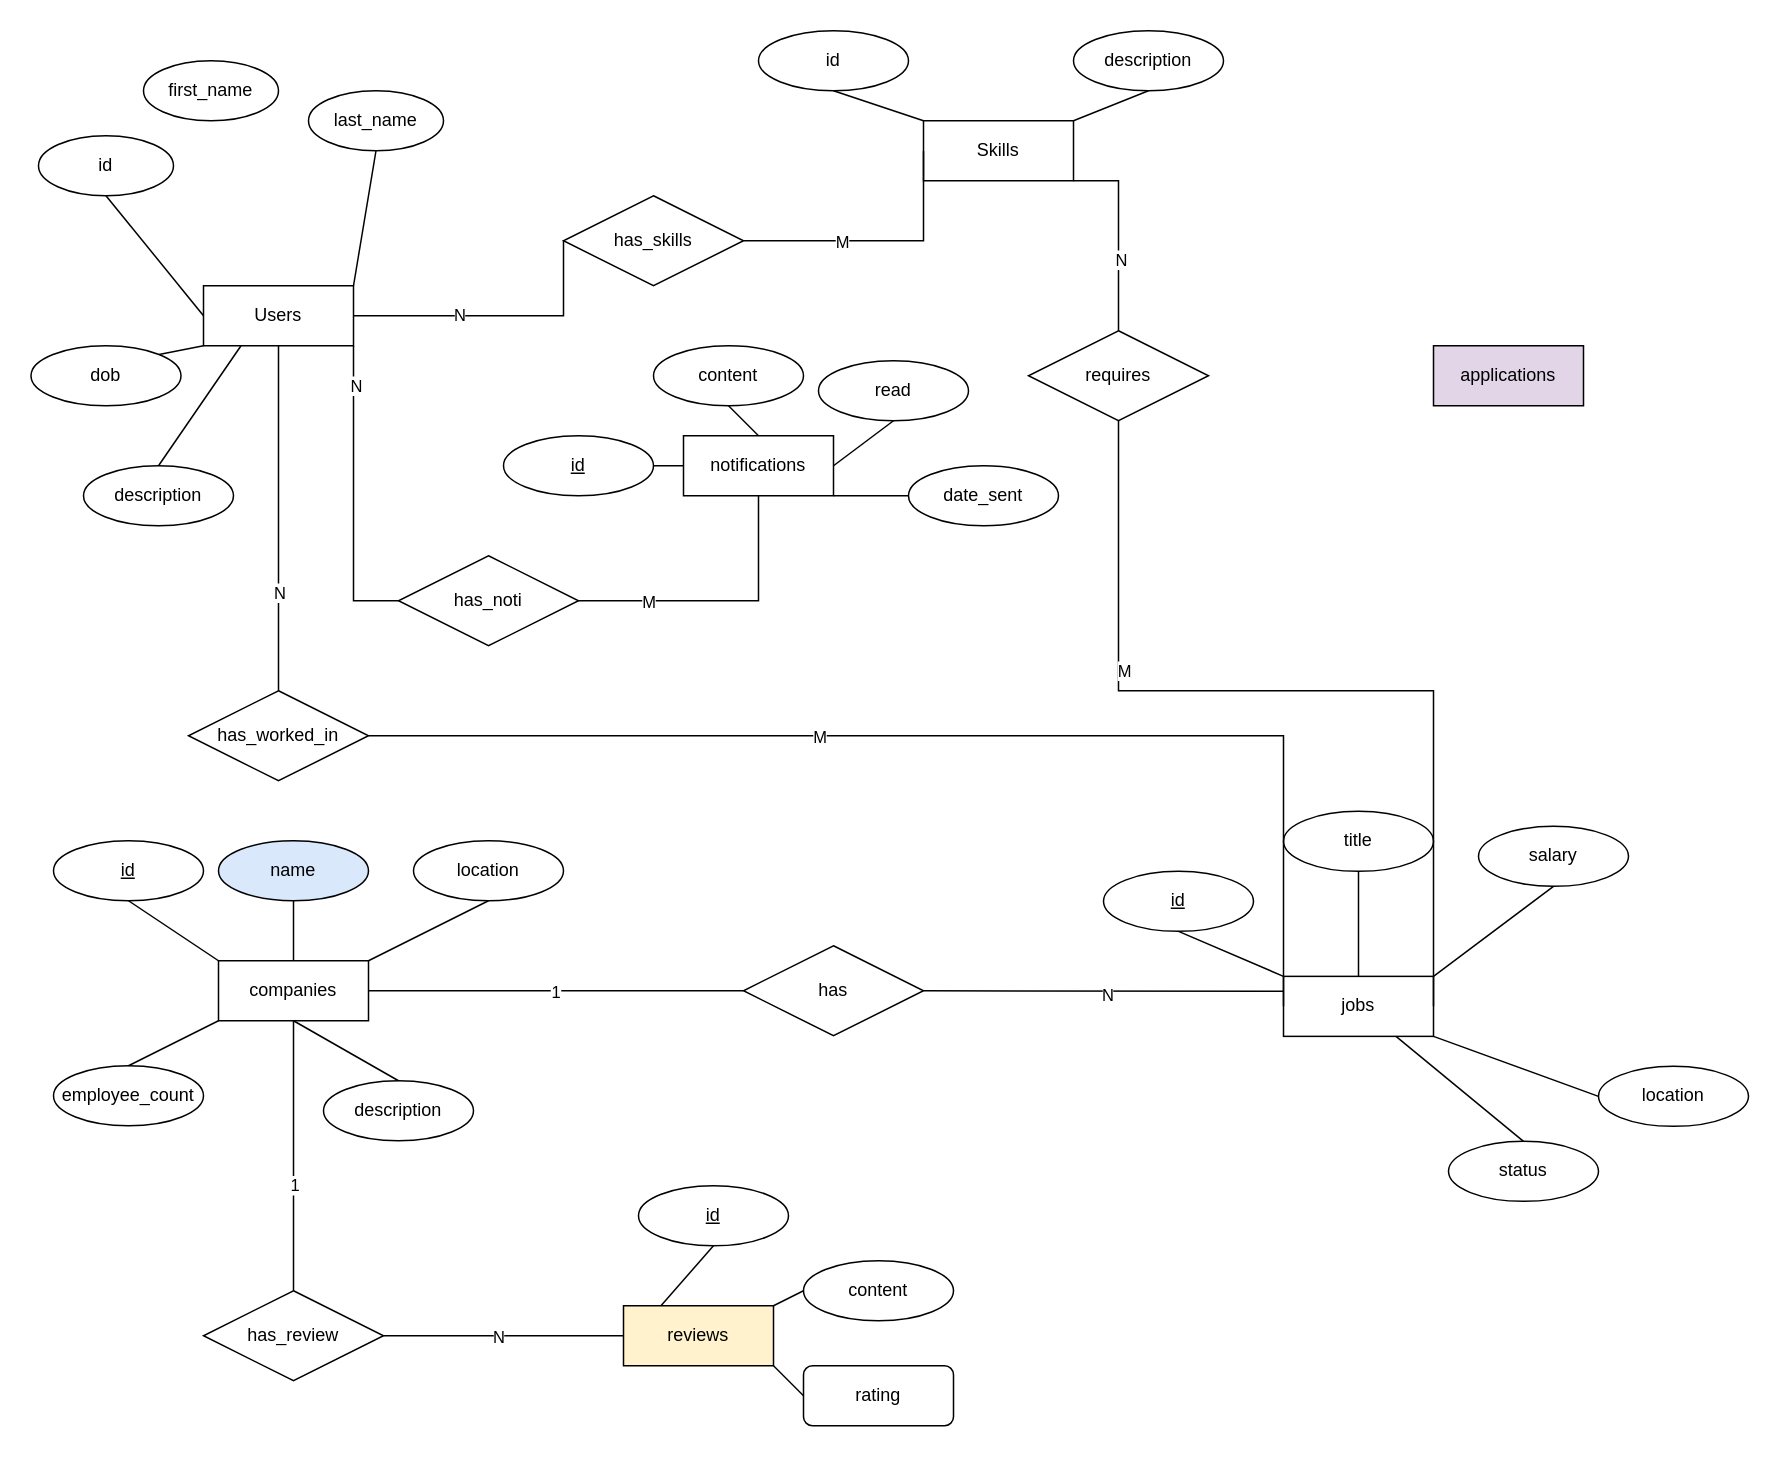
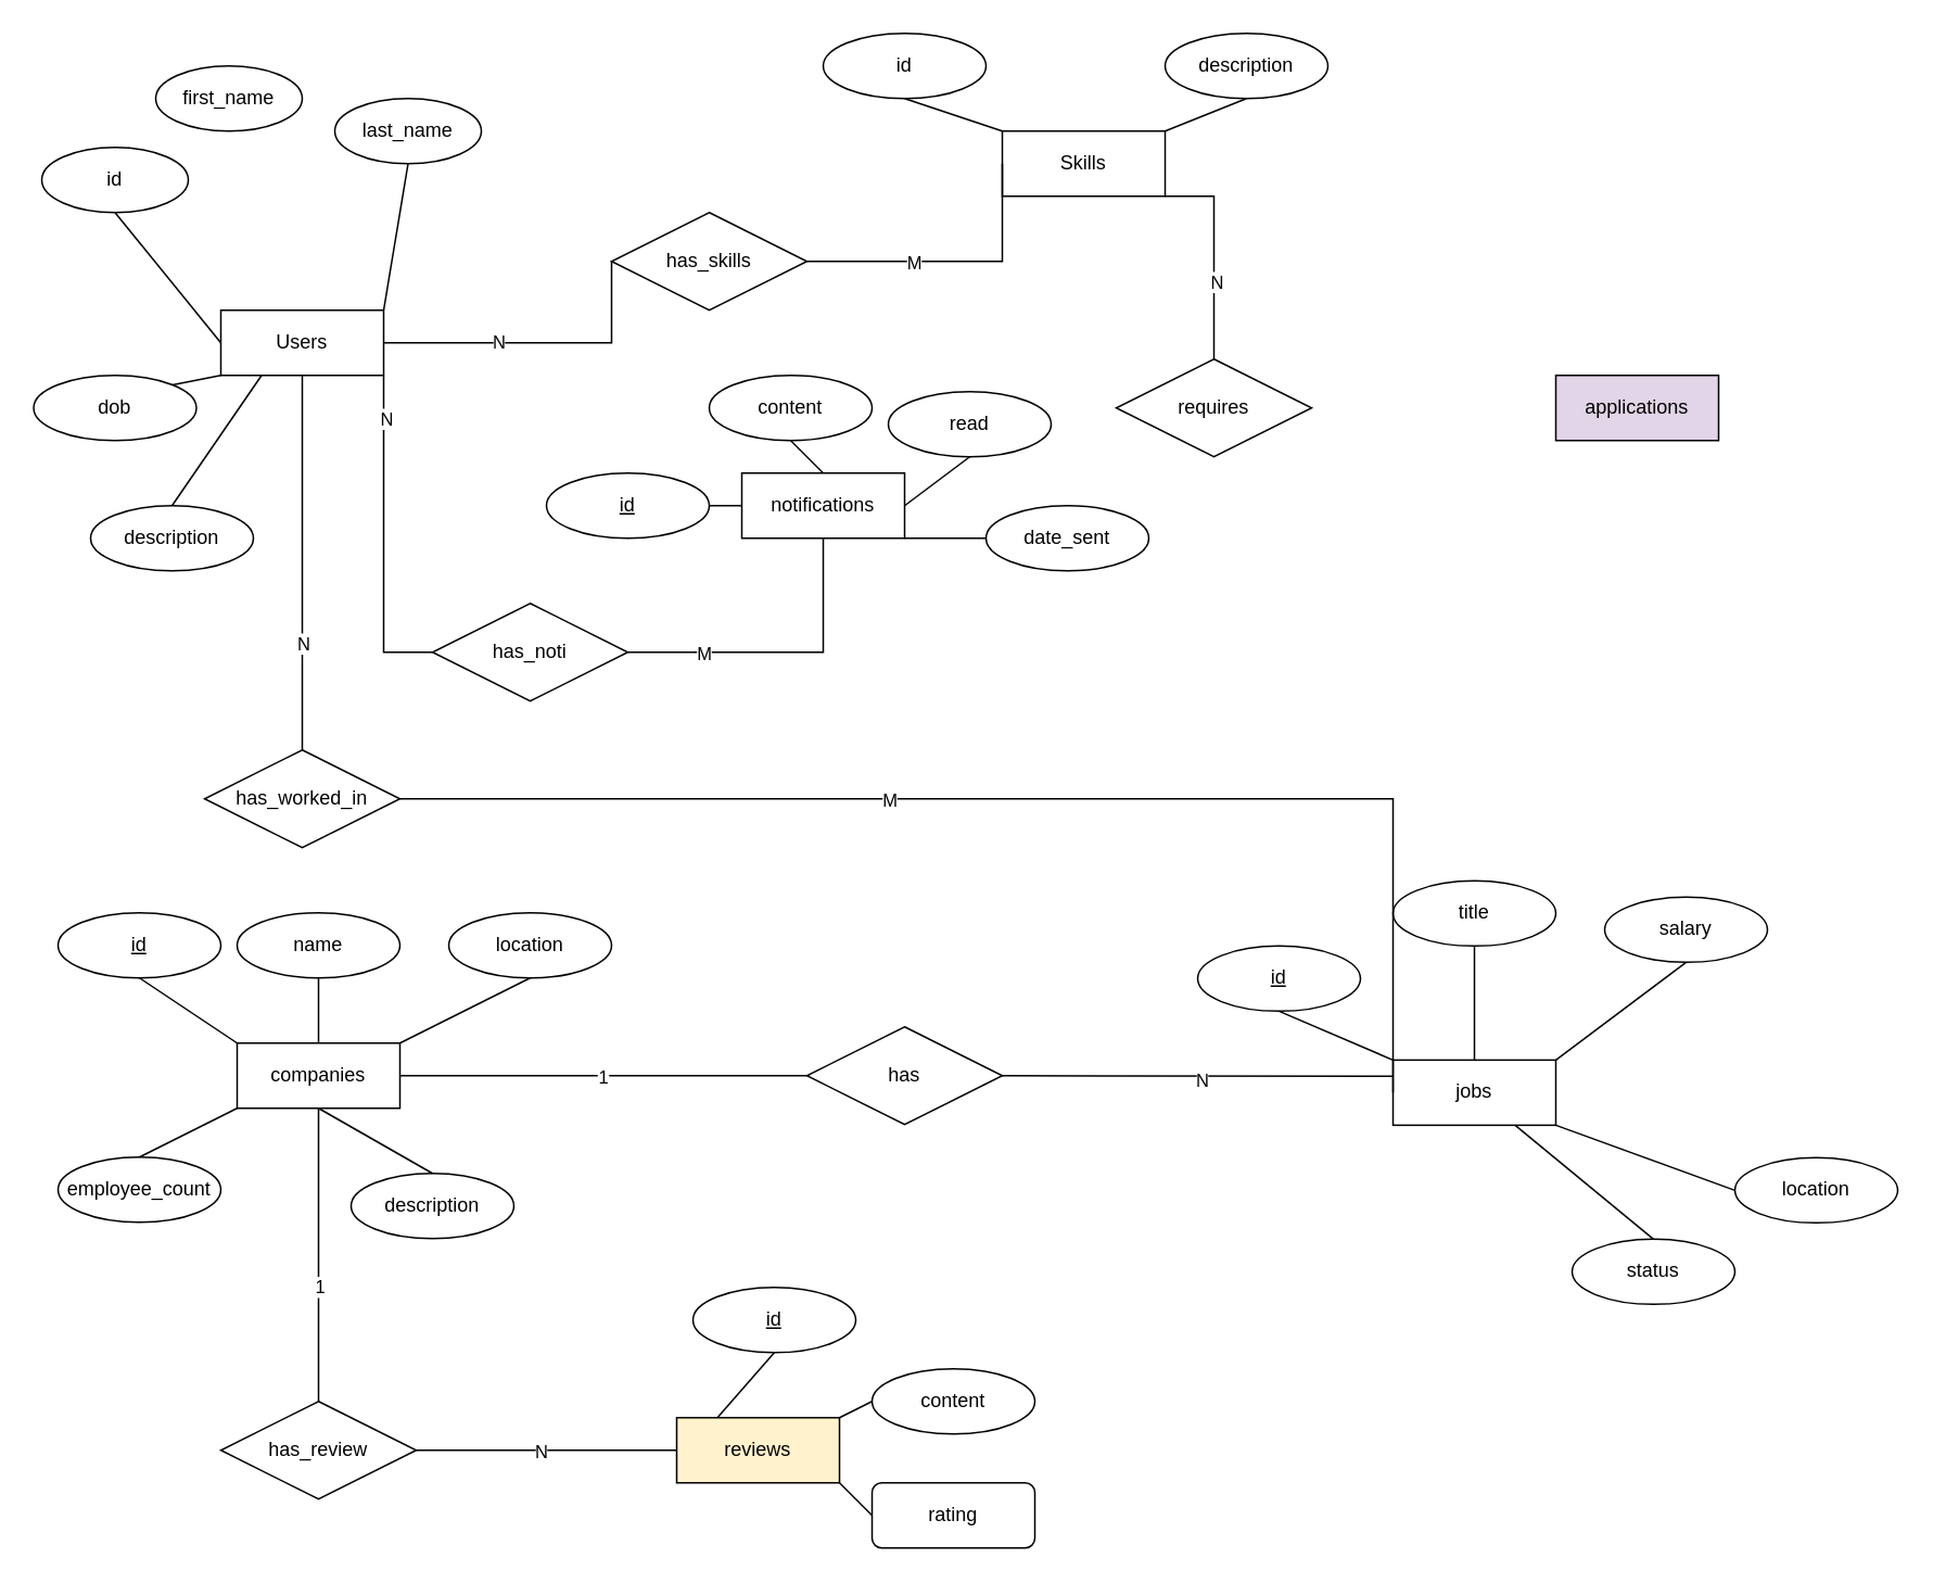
- <mxCell id="45" value="" style="endArrow=none;html=1;rounded=0;entryX=0.5;entryY=1;entryDx=0;entryDy=0;exitX=1;exitY=0.5;exitDx=0;exitDy=0;" edge="1" parent="1" source="17" target="42"><mxGeometry relative="1" as="geometry"><mxPoint x="355" y="190" as="sourcePoint" /><mxPoint x="515" y="190" as="targetPoint" /><Array as="points"><mxPoint x="955" y="460" /><mxPoint x="745" y="460" /></Array></mxGeometry></mxCell>
- <mxCell id="46" value="M" style="edgeLabel;html=1;align=center;verticalAlign=middle;resizable=0;points=[];" vertex="1" connectable="0" parent="45"><mxGeometry x="0.445" y="-3" relative="1" as="geometry"><mxPoint as="offset" /></mxGeometry></mxCell>
- <mxCell id="29" value="name" style="ellipse;whiteSpace=wrap;html=1;align=center;fillColor=#dae8fc;" vertex="1" parent="1"><mxGeometry x="145" y="560" width="100" height="40" as="geometry" /></mxCell>
+ <mxCell id="29" value="name" style="ellipse;whiteSpace=wrap;html=1;align=center;" vertex="1" parent="1"><mxGeometry x="145" y="560" width="100" height="40" as="geometry" /></mxCell>
